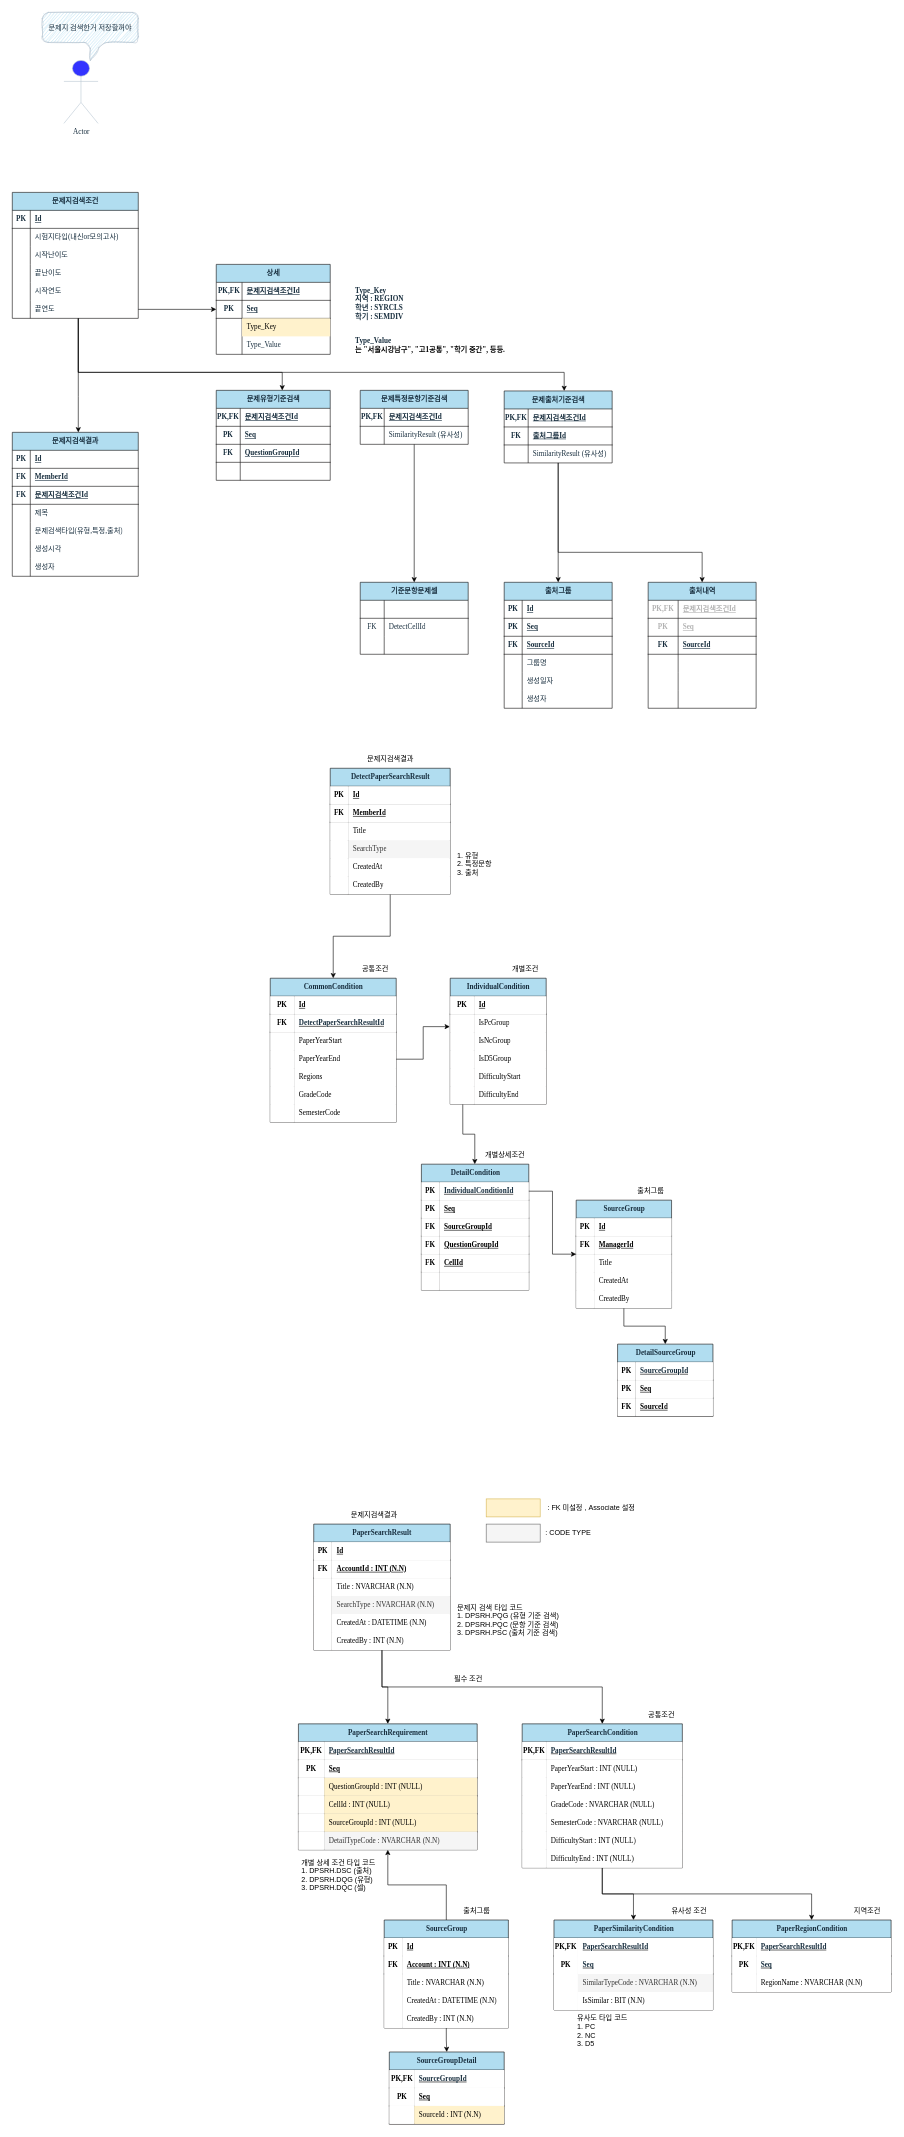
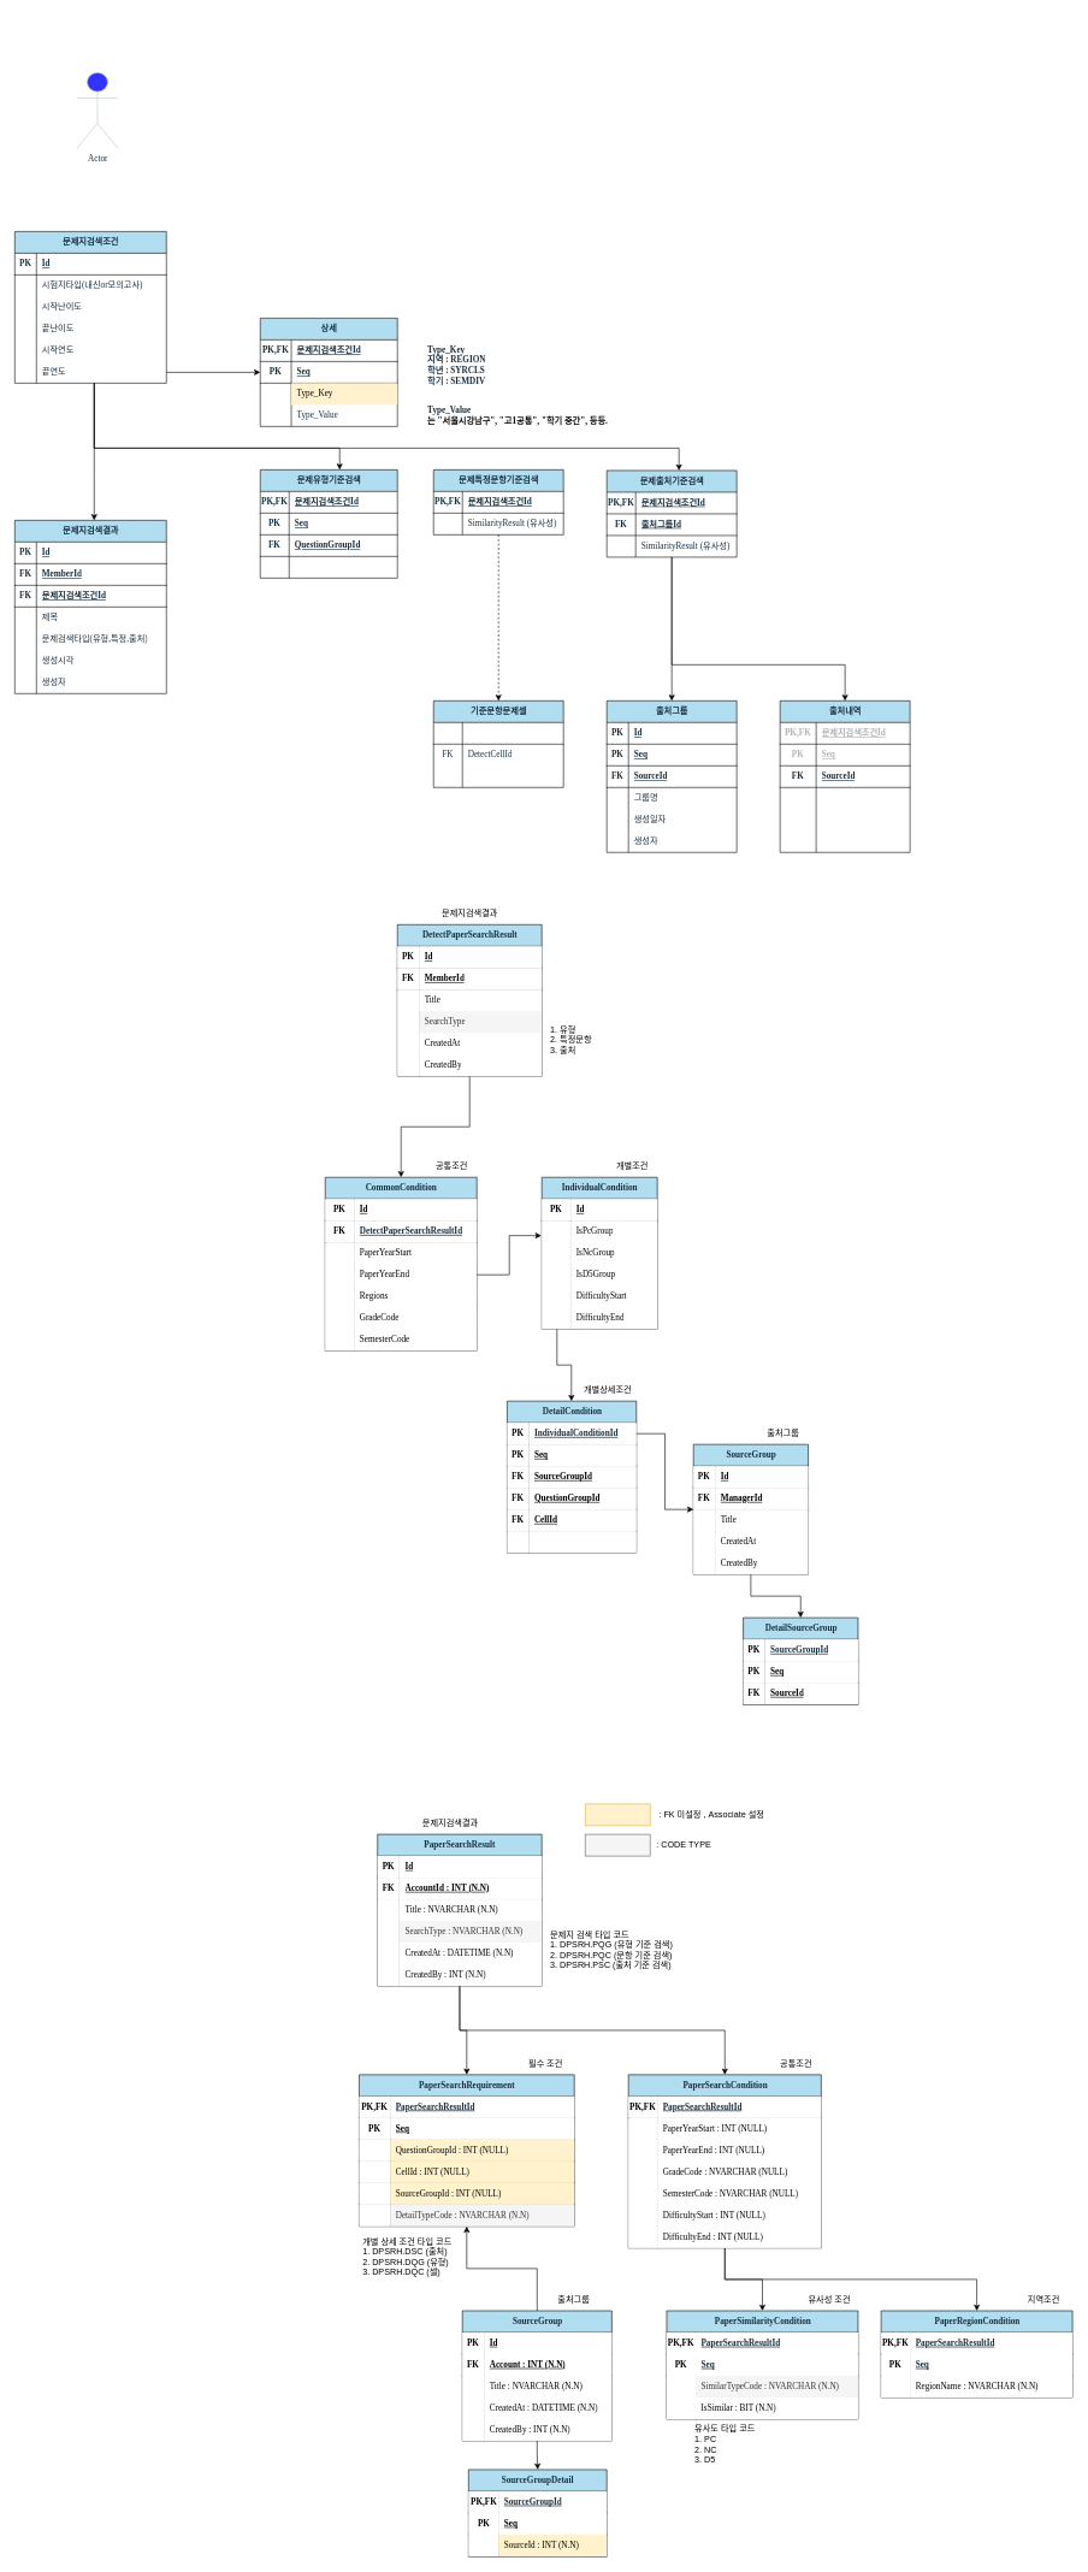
- <mxCell id="117" value="문제지 검색한거 저장할꺼야" style="shape=callout;whiteSpace=wrap;html=1;perimeter=calloutPerimeter;strokeColor=#BAC8D3;fontColor=#182E3E;fillColor=#B1DDF0;rounded=1;shadow=0;sketch=1;curveFitting=1;jiggle=2;fontFamily=D2Coding;fontSource=https%3A%2F%2Ffastly.jsdelivr.net%2Fgh%2Fprojectnoonnu%2Fnoonfonts_three%401.0%2FD2Coding.woff;fontSize=12;" parent="1" vertex="1"><mxGeometry x="70" y="20" width="160" height="80" as="geometry" /></mxCell>
- <mxCell id="140" style="edgeStyle=orthogonalEdgeStyle;rounded=0;orthogonalLoop=1;jettySize=auto;html=1;fontFamily=D2Coding;fontSource=https%3A%2F%2Ffastly.jsdelivr.net%2Fgh%2Fprojectnoonnu%2Fnoonfonts_three%401.0%2FD2Coding.woff;fontSize=12;" parent="1" source="12" target="73" edge="1"><mxGeometry relative="1" as="geometry" /></mxCell>
+ <mxCell id="140" style="edgeStyle=orthogonalEdgeStyle;rounded=0;orthogonalLoop=1;jettySize=auto;html=1;fontFamily=D2Coding;fontSource=https%3A%2F%2Ffastly.jsdelivr.net%2Fgh%2Fprojectnoonnu%2Fnoonfonts_three%401.0%2FD2Coding.woff;fontSize=12;dashed=1;" parent="1" source="12" target="73" edge="1"><mxGeometry relative="1" as="geometry" /></mxCell>
- <mxCell id="385" value="필수 조건" style="text;html=1;align=center;verticalAlign=middle;resizable=1;points=[];autosize=1;strokeColor=none;fillColor=none;fontFamily=D2Coding;fontSource=https%3A%2F%2Ffastly.jsdelivr.net%2Fgh%2Fprojectnoonnu%2Fnoonfonts_three%401.0%2FD2Coding.woff;movable=1;rotatable=1;deletable=1;editable=1;locked=0;connectable=1;" parent="1" vertex="1"><mxGeometry x="740" y="2783" width="80" height="30" as="geometry" /></mxCell>
+ <mxCell id="385" value="필수 조건" style="text;html=1;align=center;verticalAlign=middle;resizable=1;points=[];autosize=1;strokeColor=none;fillColor=none;fontFamily=D2Coding;fontSource=https%3A%2F%2Ffastly.jsdelivr.net%2Fgh%2Fprojectnoonnu%2Fnoonfonts_three%401.0%2FD2Coding.woff;movable=1;rotatable=1;deletable=1;editable=1;locked=0;connectable=1;" parent="1" vertex="1"><mxGeometry x="715" y="2843" width="80" height="30" as="geometry" /></mxCell>
